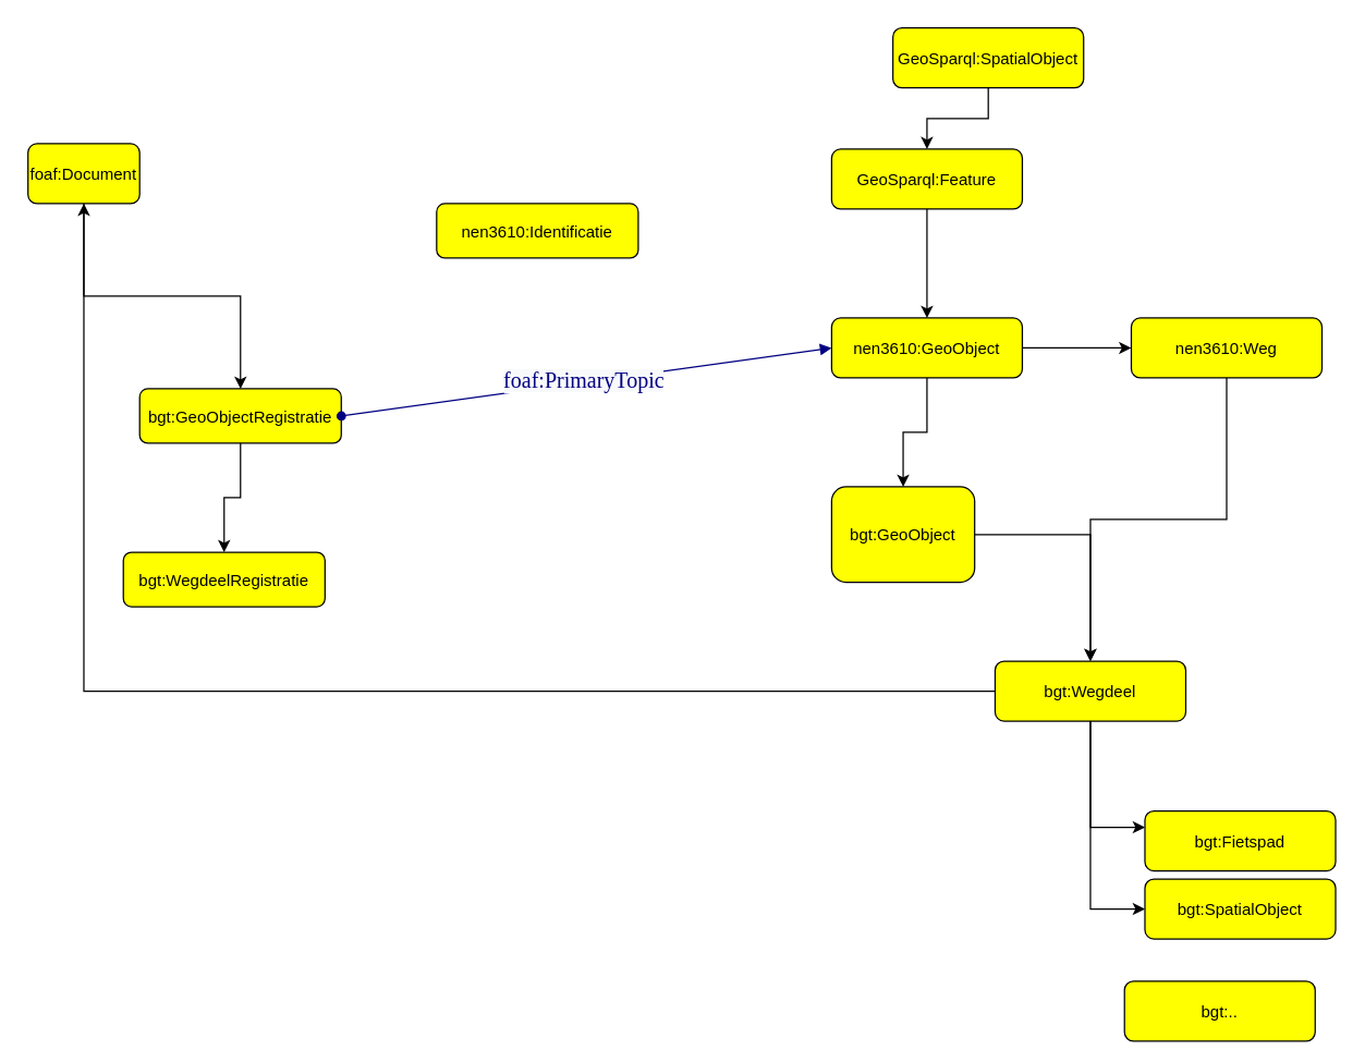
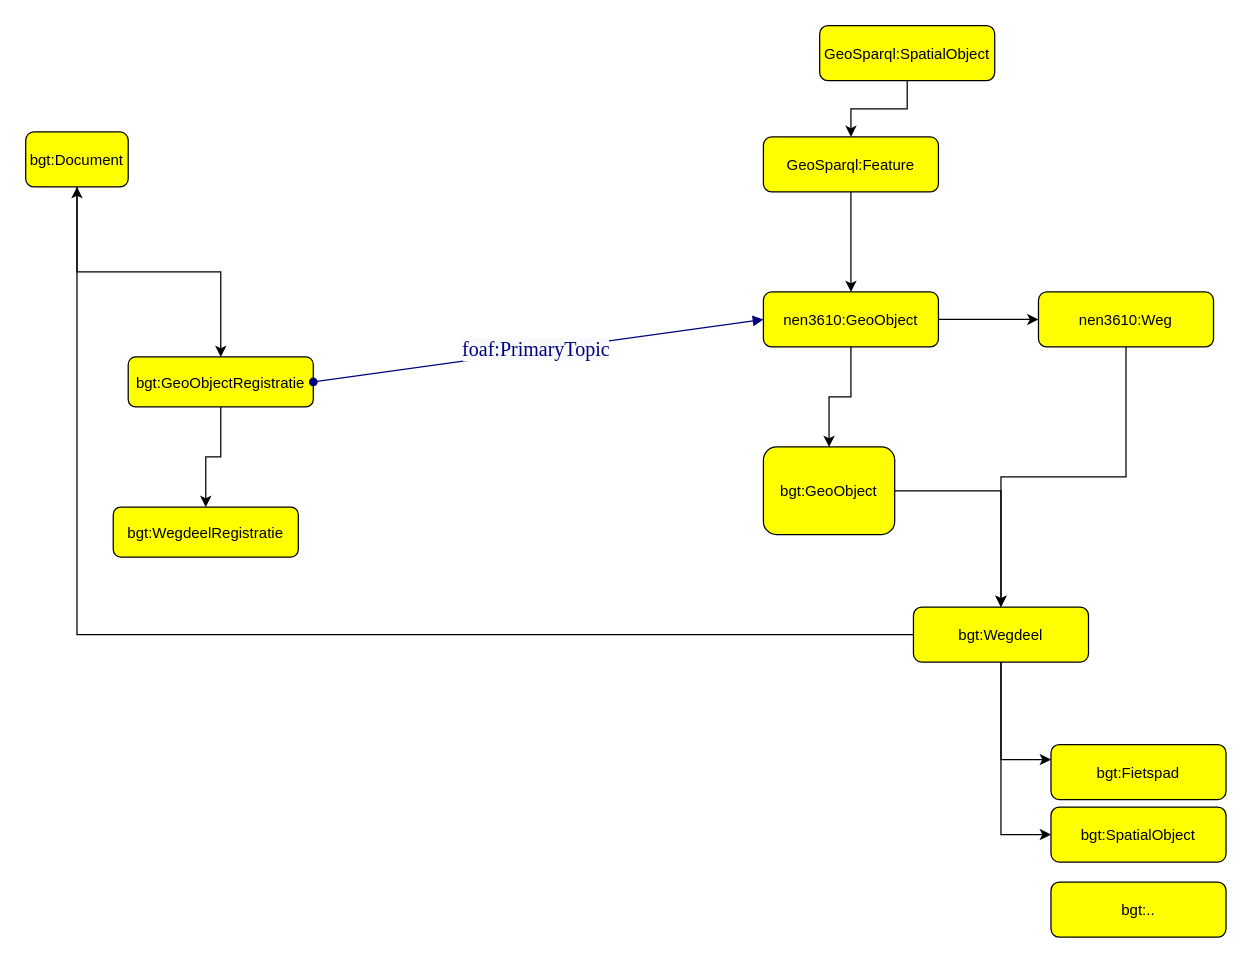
- <mxCell id="3" value="foaf:Document" style="graphMlID=n4;shape=rect;rounded=1;arcsize=30;fillColor=#ffff00;strokeColor=#000000;strokeWidth=1.0" vertex="1" parent="1"><mxGeometry x="20" y="105" width="81.968" height="44" as="geometry" /></mxCell>
+ <mxCell id="3" value="bgt:Document" style="graphMlID=n4;shape=rect;rounded=1;arcsize=30;fillColor=#ffff00;strokeColor=#000000;strokeWidth=1.0" vertex="1" parent="1"><mxGeometry x="20" y="105" width="81.968" height="44" as="geometry" /></mxCell>
- <mxCell id="7" value="nen3610:Identificatie" style="graphMlID=n4;shape=rect;rounded=1;arcsize=30;fillColor=#ffff00;strokeColor=#000000;strokeWidth=1.0" vertex="1" parent="1"><mxGeometry x="320" y="149" width="148.03" height="40" as="geometry" /></mxCell>
- <mxCell id="27" value="bgt:.." style="graphMlID=n4;shape=rect;rounded=1;arcsize=30;fillColor=#ffff00;strokeColor=#000000;strokeWidth=1.0" vertex="1" parent="1"><mxGeometry x="825" y="720" width="140" height="44" as="geometry" /></mxCell>
+ <mxCell id="27" value="bgt:.." style="graphMlID=n4;shape=rect;rounded=1;arcsize=30;fillColor=#ffff00;strokeColor=#000000;strokeWidth=1.0" vertex="1" parent="1"><mxGeometry x="840" y="705" width="140" height="44" as="geometry" /></mxCell>
